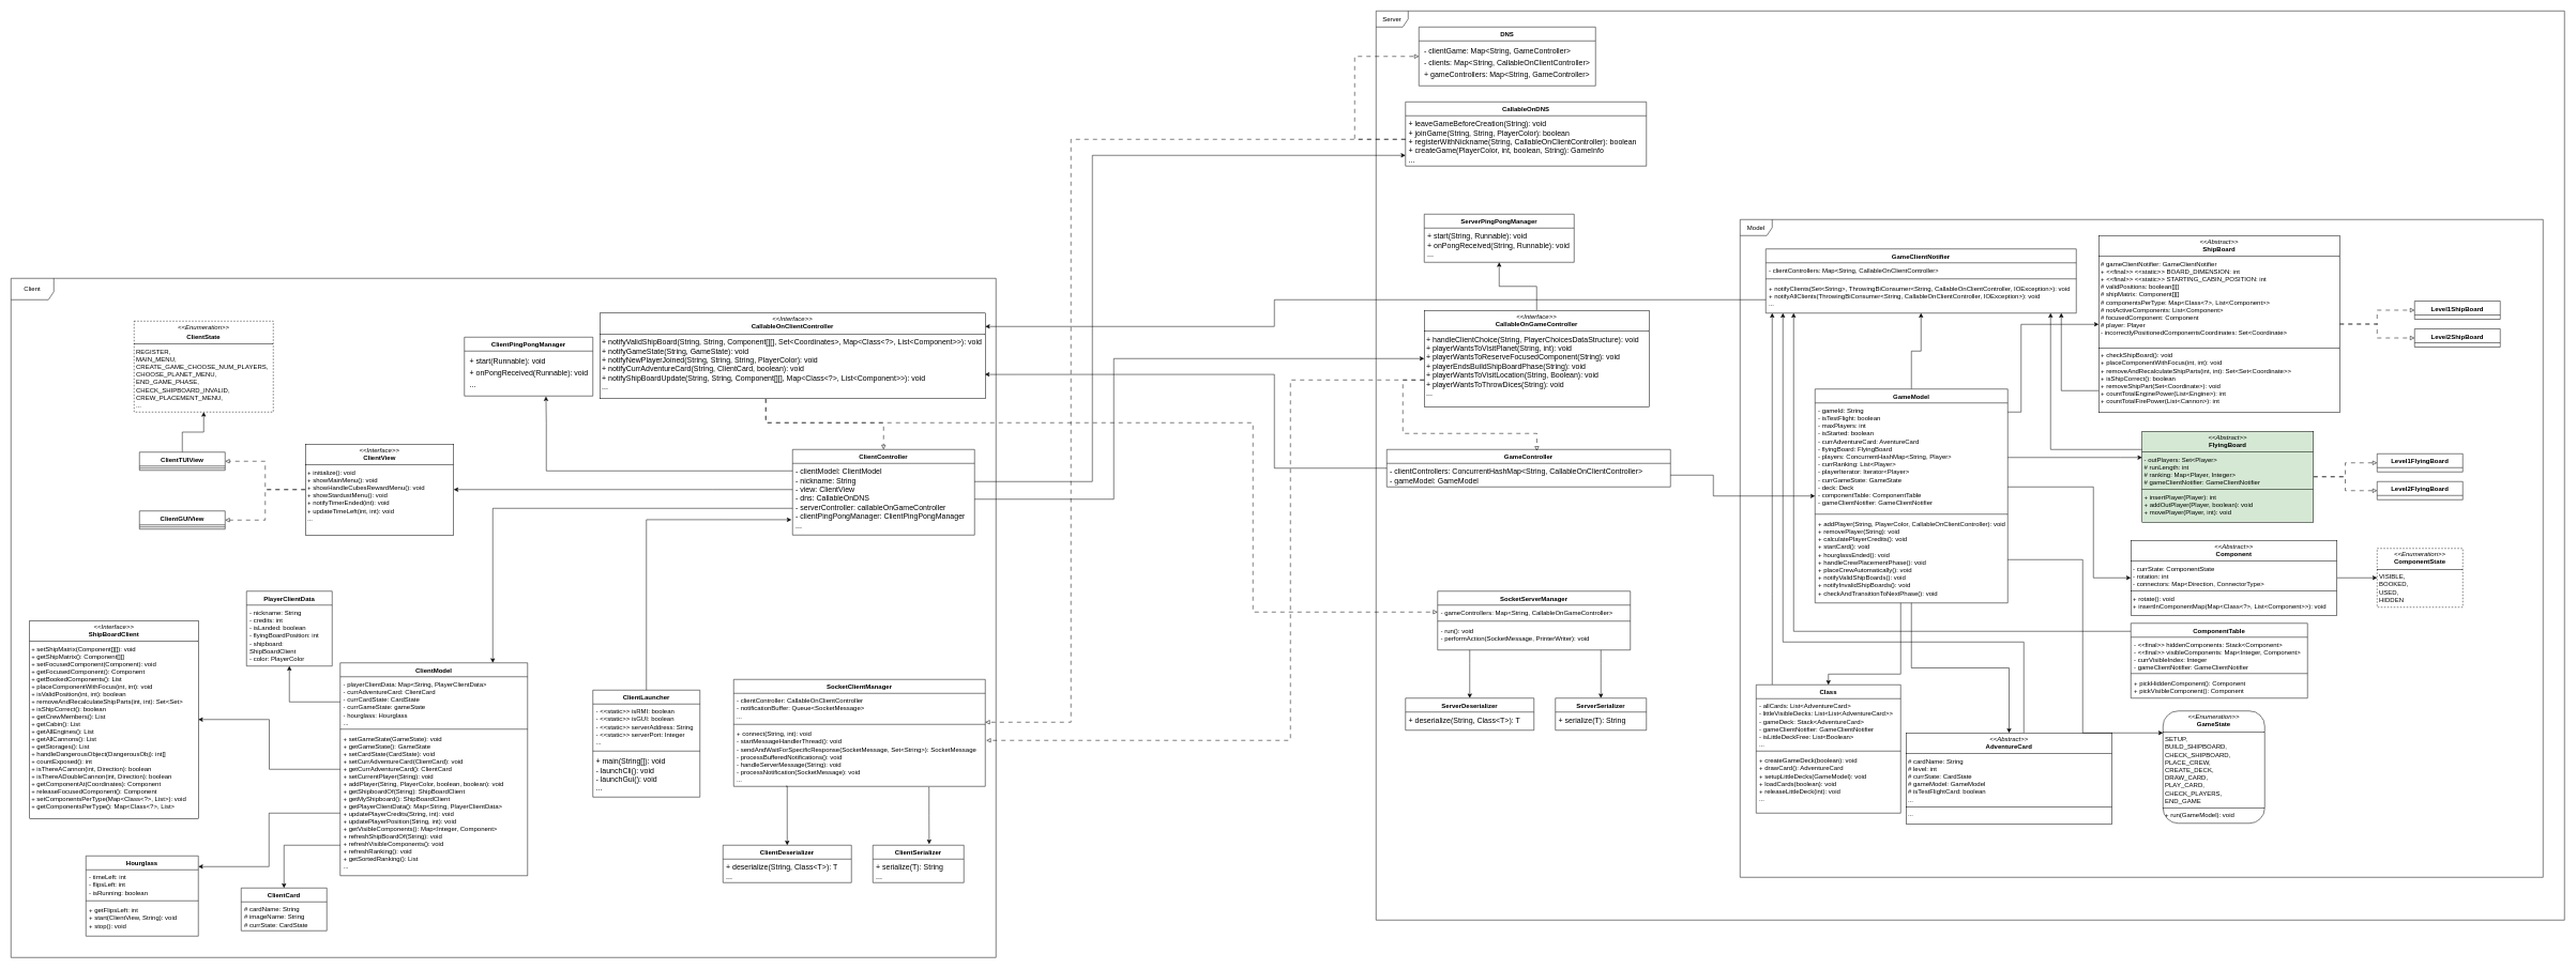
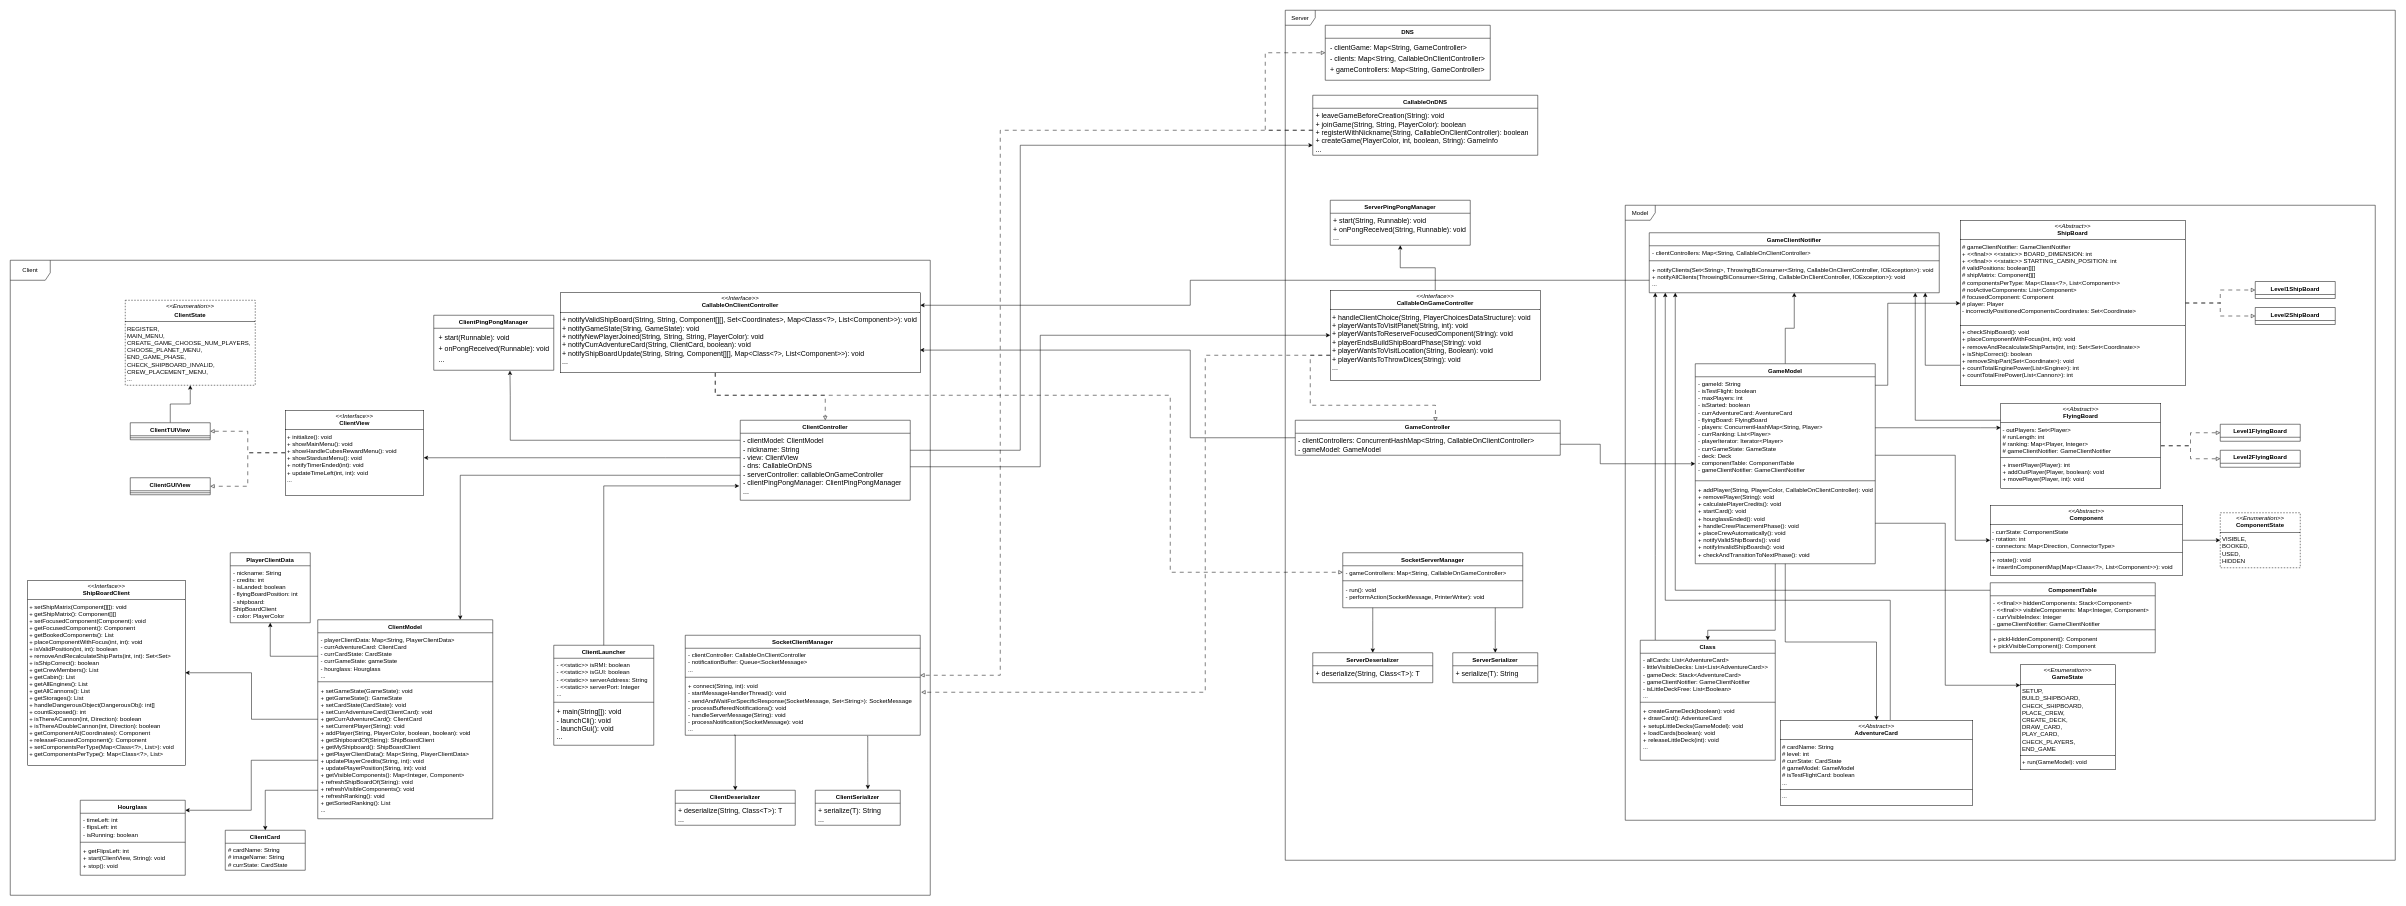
- <mxCell id="97" value="&lt;p style=&quot;margin:0px;margin-top:4px;text-align:center;&quot;&gt;&lt;i&gt;&amp;lt;&amp;lt;Abstract&amp;gt;&amp;gt;&lt;/i&gt;&lt;br&gt;&lt;b&gt;FlyingBoard&lt;/b&gt;&lt;/p&gt;&lt;hr size=&quot;1&quot; style=&quot;border-style:solid;&quot;&gt;&lt;p style=&quot;margin:0px;margin-left:4px;&quot;&gt;- outPlayers: Set&amp;lt;Player&amp;gt;&lt;/p&gt;&lt;p style=&quot;margin:0px;margin-left:4px;&quot;&gt;# runLength: int&lt;/p&gt;&lt;p style=&quot;margin:0px;margin-left:4px;&quot;&gt;# ranking: Map&amp;lt;Player, Integer&amp;gt;&lt;/p&gt;&lt;p style=&quot;margin:0px;margin-left:4px;&quot;&gt;# gameClientNotifier: GameClientNotifier&lt;/p&gt;&lt;hr size=&quot;1&quot; style=&quot;border-style:solid;&quot;&gt;&lt;p style=&quot;margin:0px;margin-left:4px;&quot;&gt;+ insertPlayer(Player): int&lt;/p&gt;&lt;p style=&quot;margin:0px;margin-left:4px;&quot;&gt;+ addOutPlayer(Player, boolean): void&lt;/p&gt;&lt;p style=&quot;margin:0px;margin-left:4px;&quot;&gt;+ movePlayer(Player, int): void&lt;/p&gt;" style="verticalAlign=top;align=left;overflow=fill;html=1;whiteSpace=wrap;fillColor=#d5e8d4;" parent="1" vertex="1"><mxGeometry x="4001" y="806" width="320" height="170" as="geometry" /></mxCell>
+ <mxCell id="97" value="&lt;p style=&quot;margin:0px;margin-top:4px;text-align:center;&quot;&gt;&lt;i&gt;&amp;lt;&amp;lt;Abstract&amp;gt;&amp;gt;&lt;/i&gt;&lt;br&gt;&lt;b&gt;FlyingBoard&lt;/b&gt;&lt;/p&gt;&lt;hr size=&quot;1&quot; style=&quot;border-style:solid;&quot;&gt;&lt;p style=&quot;margin:0px;margin-left:4px;&quot;&gt;- outPlayers: Set&amp;lt;Player&amp;gt;&lt;/p&gt;&lt;p style=&quot;margin:0px;margin-left:4px;&quot;&gt;# runLength: int&lt;/p&gt;&lt;p style=&quot;margin:0px;margin-left:4px;&quot;&gt;# ranking: Map&amp;lt;Player, Integer&amp;gt;&lt;/p&gt;&lt;p style=&quot;margin:0px;margin-left:4px;&quot;&gt;# gameClientNotifier: GameClientNotifier&lt;/p&gt;&lt;hr size=&quot;1&quot; style=&quot;border-style:solid;&quot;&gt;&lt;p style=&quot;margin:0px;margin-left:4px;&quot;&gt;+ insertPlayer(Player): int&lt;/p&gt;&lt;p style=&quot;margin:0px;margin-left:4px;&quot;&gt;+ addOutPlayer(Player, boolean): void&lt;/p&gt;&lt;p style=&quot;margin:0px;margin-left:4px;&quot;&gt;+ movePlayer(Player, int): void&lt;/p&gt;" style="verticalAlign=top;align=left;overflow=fill;html=1;whiteSpace=wrap;" parent="1" vertex="1"><mxGeometry x="4001" y="806" width="320" height="170" as="geometry" /></mxCell>
- <mxCell id="56" value="&lt;p style=&quot;margin:0px;margin-top:4px;text-align:center;&quot;&gt;&lt;i&gt;&amp;lt;&amp;lt;Interface&amp;gt;&amp;gt;&lt;/i&gt;&lt;br&gt;&lt;b&gt;ClientView&lt;/b&gt;&lt;/p&gt;&lt;hr size=&quot;1&quot; style=&quot;border-style:solid;&quot;&gt;&lt;p style=&quot;margin:0px;margin-left:4px;&quot;&gt;+ initialize(): void&lt;/p&gt;&lt;p style=&quot;margin:0px;margin-left:4px;&quot;&gt;+ showMainMenu(): void&lt;/p&gt;&lt;p style=&quot;margin:0px;margin-left:4px;&quot;&gt;+ showHandleCubesRewardMenu(): void&lt;/p&gt;&lt;p style=&quot;margin:0px;margin-left:4px;&quot;&gt;+ showStardustMenu(): void&lt;/p&gt;&lt;p style=&quot;margin:0px;margin-left:4px;&quot;&gt;+ notifyTimerEnded(int): void&lt;/p&gt;&lt;p style=&quot;margin:0px;margin-left:4px;&quot;&gt;+ updateTimeLeft(int, int): void&lt;/p&gt;&lt;p style=&quot;margin:0px;margin-left:4px;&quot;&gt;...&lt;/p&gt;" style="verticalAlign=top;align=left;overflow=fill;html=1;whiteSpace=wrap;" parent="1" vertex="1"><mxGeometry x="570" y="830" width="277" height="170" as="geometry" /></mxCell>
+ <mxCell id="56" value="&lt;p style=&quot;margin:0px;margin-top:4px;text-align:center;&quot;&gt;&lt;i&gt;&amp;lt;&amp;lt;Interface&amp;gt;&amp;gt;&lt;/i&gt;&lt;br&gt;&lt;b&gt;ClientView&lt;/b&gt;&lt;/p&gt;&lt;hr size=&quot;1&quot; style=&quot;border-style:solid;&quot;&gt;&lt;p style=&quot;margin:0px;margin-left:4px;&quot;&gt;+ initialize(): void&lt;/p&gt;&lt;p style=&quot;margin:0px;margin-left:4px;&quot;&gt;+ showMainMenu(): void&lt;/p&gt;&lt;p style=&quot;margin:0px;margin-left:4px;&quot;&gt;+ showHandleCubesRewardMenu(): void&lt;/p&gt;&lt;p style=&quot;margin:0px;margin-left:4px;&quot;&gt;+ showStardustMenu(): void&lt;/p&gt;&lt;p style=&quot;margin:0px;margin-left:4px;&quot;&gt;+ notifyTimerEnded(int): void&lt;/p&gt;&lt;p style=&quot;margin:0px;margin-left:4px;&quot;&gt;+ updateTimeLeft(int, int): void&lt;/p&gt;&lt;p style=&quot;margin:0px;margin-left:4px;&quot;&gt;...&lt;/p&gt;" style="verticalAlign=top;align=left;overflow=fill;html=1;whiteSpace=wrap;" parent="1" vertex="1"><mxGeometry x="570" y="820" width="277" height="170" as="geometry" /></mxCell>
- <mxCell id="66" value="&lt;p style=&quot;margin:0px;margin-top:4px;text-align:center;&quot;&gt;&lt;i&gt;&amp;lt;&amp;lt;Enumeration&amp;gt;&amp;gt;&lt;/i&gt;&lt;br&gt;&lt;b&gt;GameState&lt;/b&gt;&lt;/p&gt;&lt;hr size=&quot;1&quot; style=&quot;border-style:solid;&quot;&gt;&lt;p style=&quot;margin:0px;margin-left:4px;&quot;&gt;SETUP,&lt;/p&gt;&lt;p style=&quot;margin:0px;margin-left:4px;&quot;&gt;BUILD_SHIPBOARD,&lt;/p&gt;&lt;p style=&quot;margin:0px;margin-left:4px;&quot;&gt;CHECK_SHIPBOARD,&lt;/p&gt;&lt;p style=&quot;margin:0px;margin-left:4px;&quot;&gt;PLACE_CREW,&lt;/p&gt;&lt;p style=&quot;margin:0px;margin-left:4px;&quot;&gt;CREATE_DECK,&lt;/p&gt;&lt;p style=&quot;margin:0px;margin-left:4px;&quot;&gt;DRAW_CARD,&lt;/p&gt;&lt;p style=&quot;margin:0px;margin-left:4px;&quot;&gt;PLAY_CARD,&lt;/p&gt;&lt;p style=&quot;margin:0px;margin-left:4px;&quot;&gt;CHECK_PLAYERS,&lt;/p&gt;&lt;p style=&quot;margin:0px;margin-left:4px;&quot;&gt;END_GAME&lt;/p&gt;&lt;hr size=&quot;1&quot; style=&quot;border-style:solid;&quot;&gt;&lt;p style=&quot;margin:0px;margin-left:4px;&quot;&gt;+ run(GameModel): void&lt;/p&gt;" style="verticalAlign=top;align=left;overflow=fill;html=1;whiteSpace=wrap;rounded=1;" parent="1" vertex="1"><mxGeometry x="4040" y="1329" width="190" height="210" as="geometry" /></mxCell>
+ <mxCell id="66" value="&lt;p style=&quot;margin:0px;margin-top:4px;text-align:center;&quot;&gt;&lt;i&gt;&amp;lt;&amp;lt;Enumeration&amp;gt;&amp;gt;&lt;/i&gt;&lt;br&gt;&lt;b&gt;GameState&lt;/b&gt;&lt;/p&gt;&lt;hr size=&quot;1&quot; style=&quot;border-style:solid;&quot;&gt;&lt;p style=&quot;margin:0px;margin-left:4px;&quot;&gt;SETUP,&lt;/p&gt;&lt;p style=&quot;margin:0px;margin-left:4px;&quot;&gt;BUILD_SHIPBOARD,&lt;/p&gt;&lt;p style=&quot;margin:0px;margin-left:4px;&quot;&gt;CHECK_SHIPBOARD,&lt;/p&gt;&lt;p style=&quot;margin:0px;margin-left:4px;&quot;&gt;PLACE_CREW,&lt;/p&gt;&lt;p style=&quot;margin:0px;margin-left:4px;&quot;&gt;CREATE_DECK,&lt;/p&gt;&lt;p style=&quot;margin:0px;margin-left:4px;&quot;&gt;DRAW_CARD,&lt;/p&gt;&lt;p style=&quot;margin:0px;margin-left:4px;&quot;&gt;PLAY_CARD,&lt;/p&gt;&lt;p style=&quot;margin:0px;margin-left:4px;&quot;&gt;CHECK_PLAYERS,&lt;/p&gt;&lt;p style=&quot;margin:0px;margin-left:4px;&quot;&gt;END_GAME&lt;/p&gt;&lt;hr size=&quot;1&quot; style=&quot;border-style:solid;&quot;&gt;&lt;p style=&quot;margin:0px;margin-left:4px;&quot;&gt;+ run(GameModel): void&lt;/p&gt;" style="verticalAlign=top;align=left;overflow=fill;html=1;whiteSpace=wrap;" parent="1" vertex="1"><mxGeometry x="4040" y="1329" width="190" height="210" as="geometry" /></mxCell>
- <mxCell id="108" value="&lt;p style=&quot;margin:0px;margin-top:4px;text-align:center;&quot;&gt;&lt;i&gt;&amp;lt;&amp;lt;Abstract&amp;gt;&amp;gt;&lt;/i&gt;&lt;br&gt;&lt;b&gt;AdventureCard&lt;/b&gt;&lt;/p&gt;&lt;hr size=&quot;1&quot; style=&quot;border-style:solid;&quot;&gt;&lt;p style=&quot;margin: 0px 0px 0px 4px;&quot;&gt;# cardName: String&lt;/p&gt;&lt;p style=&quot;margin: 0px 0px 0px 4px;&quot;&gt;# level: int&lt;/p&gt;&lt;p style=&quot;margin: 0px 0px 0px 4px;&quot;&gt;# currState: CardState&lt;/p&gt;&lt;p style=&quot;margin: 0px 0px 0px 4px;&quot;&gt;# gameModel: GameModel&lt;/p&gt;&lt;p style=&quot;margin: 0px 0px 0px 4px;&quot;&gt;# isTestFlightCard: boolean&lt;/p&gt;&lt;p style=&quot;margin: 0px 0px 0px 4px;&quot;&gt;...&lt;/p&gt;&lt;hr size=&quot;1&quot; style=&quot;border-style:solid;&quot;&gt;&lt;p style=&quot;margin:0px;margin-left:4px;&quot;&gt;...&lt;/p&gt;" style="verticalAlign=top;align=left;overflow=fill;html=1;whiteSpace=wrap;" parent="1" vertex="1"><mxGeometry x="3560" y="1370" width="385" height="170" as="geometry" /></mxCell>
+ <mxCell id="108" value="&lt;p style=&quot;margin:0px;margin-top:4px;text-align:center;&quot;&gt;&lt;i&gt;&amp;lt;&amp;lt;Abstract&amp;gt;&amp;gt;&lt;/i&gt;&lt;br&gt;&lt;b&gt;AdventureCard&lt;/b&gt;&lt;/p&gt;&lt;hr size=&quot;1&quot; style=&quot;border-style:solid;&quot;&gt;&lt;p style=&quot;margin: 0px 0px 0px 4px;&quot;&gt;# cardName: String&lt;/p&gt;&lt;p style=&quot;margin: 0px 0px 0px 4px;&quot;&gt;# level: int&lt;/p&gt;&lt;p style=&quot;margin: 0px 0px 0px 4px;&quot;&gt;# currState: CardState&lt;/p&gt;&lt;p style=&quot;margin: 0px 0px 0px 4px;&quot;&gt;# gameModel: GameModel&lt;/p&gt;&lt;p style=&quot;margin: 0px 0px 0px 4px;&quot;&gt;# isTestFlightCard: boolean&lt;/p&gt;&lt;p style=&quot;margin: 0px 0px 0px 4px;&quot;&gt;...&lt;/p&gt;&lt;hr size=&quot;1&quot; style=&quot;border-style:solid;&quot;&gt;&lt;p style=&quot;margin:0px;margin-left:4px;&quot;&gt;...&lt;/p&gt;" style="verticalAlign=top;align=left;overflow=fill;html=1;whiteSpace=wrap;" parent="1" vertex="1"><mxGeometry x="3560" y="1440" width="385" height="170" as="geometry" /></mxCell>
